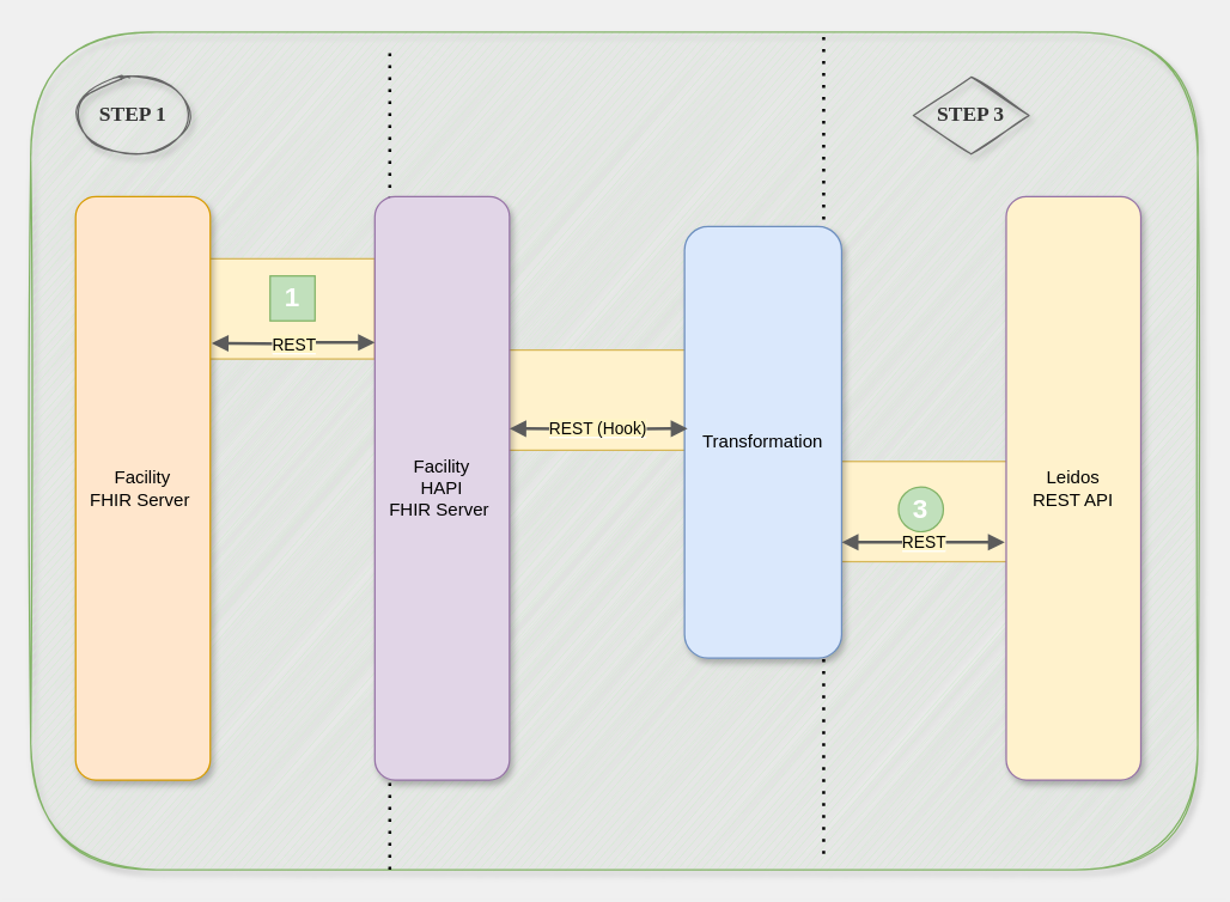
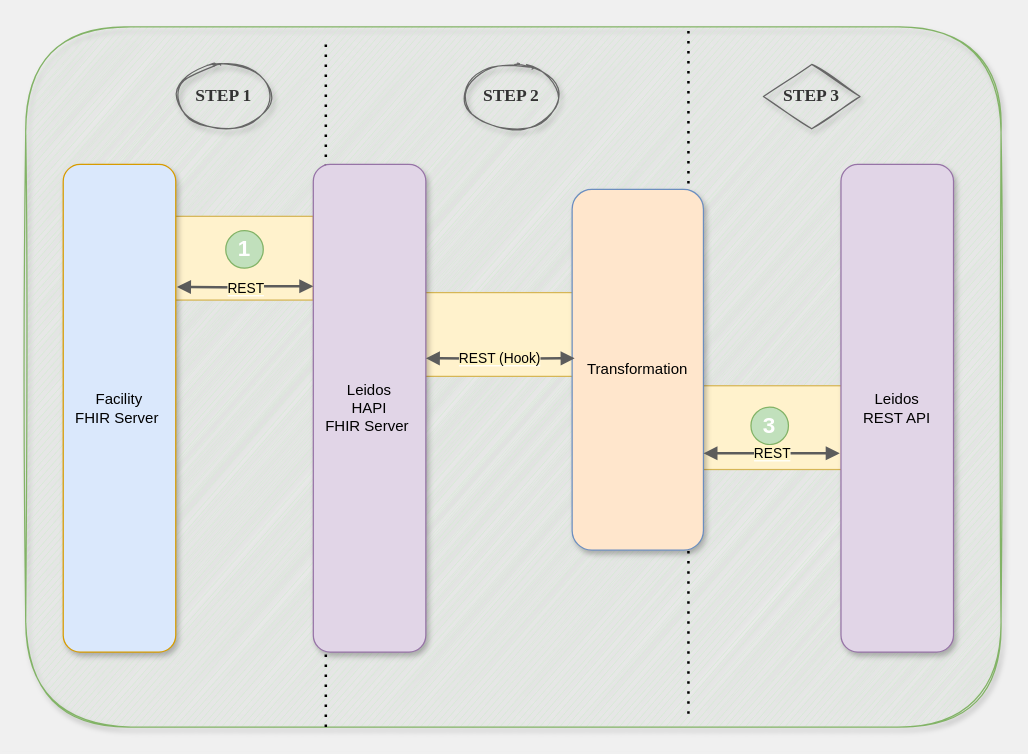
- <mxCell id="18" value="&lt;font face=&quot;Comic Sans MS&quot;&gt;&lt;span style=&quot;font-size: 14px&quot;&gt;&lt;b&gt;STEP 1&lt;/b&gt;&lt;/span&gt;&lt;/font&gt;" style="ellipse;whiteSpace=wrap;html=1;rounded=1;shadow=1;glass=0;sketch=1;strokeColor=#666666;fontColor=#333333;fillColor=none;" parent="1" vertex="1"><mxGeometry x="50" y="51" width="77.25" height="51.5" as="geometry" /></mxCell>
+ <mxCell id="18" value="&lt;font face=&quot;Comic Sans MS&quot;&gt;&lt;span style=&quot;font-size: 14px&quot;&gt;&lt;b&gt;STEP 1&lt;/b&gt;&lt;/span&gt;&lt;/font&gt;" style="ellipse;whiteSpace=wrap;html=1;rounded=1;shadow=1;glass=0;sketch=1;strokeColor=#666666;fontColor=#333333;fillColor=none;" parent="1" vertex="1"><mxGeometry x="140" y="51" width="77.25" height="51.5" as="geometry" /></mxCell>
+ <mxCell id="19" value="&lt;b&gt;&lt;font style=&quot;font-size: 14px&quot; face=&quot;Comic Sans MS&quot;&gt;STEP 2&lt;/font&gt;&lt;/b&gt;" style="ellipse;whiteSpace=wrap;html=1;rounded=1;shadow=1;glass=0;sketch=1;strokeColor=#666666;fontColor=#333333;fillColor=none;" parent="1" vertex="1"><mxGeometry x="370" y="51" width="77.25" height="51.5" as="geometry" /></mxCell>
- <mxCell id="11" value="&lt;h2&gt;&lt;font color=&quot;#ffffff&quot;&gt;1&lt;/font&gt;&lt;/h2&gt;" style="whiteSpace=wrap;html=1;aspect=fixed;strokeColor=#82b366;fillColor=#C1E0BC;rounded=0;" parent="1" vertex="1"><mxGeometry x="179.99" y="184" width="30" height="30" as="geometry" /></mxCell>
+ <mxCell id="11" value="&lt;h2&gt;&lt;font color=&quot;#ffffff&quot;&gt;1&lt;/font&gt;&lt;/h2&gt;" style="ellipse;whiteSpace=wrap;html=1;aspect=fixed;strokeColor=#82b366;fillColor=#C1E0BC;" parent="1" vertex="1"><mxGeometry x="179.99" y="184" width="30" height="30" as="geometry" /></mxCell>
- <mxCell id="12" value="Transformation" style="rounded=1;whiteSpace=wrap;html=1;fillColor=#dae8fc;strokeColor=#6c8ebf;shadow=1;" parent="1" vertex="1"><mxGeometry x="457" y="151" width="105" height="288.5" as="geometry" /></mxCell>
+ <mxCell id="12" value="Transformation" style="rounded=1;whiteSpace=wrap;html=1;fillColor=#ffe6cc;strokeColor=#6c8ebf;shadow=1;" parent="1" vertex="1"><mxGeometry x="457" y="151" width="105" height="288.5" as="geometry" /></mxCell>
- <mxCell id="10" value="Facility &lt;br&gt;FHIR&amp;nbsp;Server&amp;nbsp;" style="rounded=1;whiteSpace=wrap;html=1;fillColor=#ffe6cc;shadow=1;strokeColor=#d79b00;" parent="1" vertex="1"><mxGeometry x="50" y="131" width="90" height="390" as="geometry" /></mxCell>
+ <mxCell id="10" value="Facility &lt;br&gt;FHIR&amp;nbsp;Server&amp;nbsp;" style="rounded=1;whiteSpace=wrap;html=1;fillColor=#dae8fc;shadow=1;strokeColor=#d79b00;" parent="1" vertex="1"><mxGeometry x="50" y="131" width="90" height="390" as="geometry" /></mxCell>
- <mxCell id="8" value="Facility&lt;br&gt;HAPI&lt;br&gt;FHIR&amp;nbsp;Server&amp;nbsp;" style="rounded=1;whiteSpace=wrap;html=1;fillColor=#e1d5e7;shadow=1;strokeColor=#9673a6;" parent="1" vertex="1"><mxGeometry x="250" y="131" width="90" height="390" as="geometry" /></mxCell>
+ <mxCell id="8" value="Leidos&lt;br&gt;HAPI&lt;br&gt;FHIR&amp;nbsp;Server&amp;nbsp;" style="rounded=1;whiteSpace=wrap;html=1;fillColor=#e1d5e7;shadow=1;strokeColor=#9673a6;" parent="1" vertex="1"><mxGeometry x="250" y="131" width="90" height="390" as="geometry" /></mxCell>
- <mxCell id="15" value="Leidos&lt;br&gt;REST API" style="rounded=1;whiteSpace=wrap;html=1;fillColor=#fff2cc;shadow=1;strokeColor=#9673a6;" parent="1" vertex="1"><mxGeometry x="672" y="131" width="90" height="390" as="geometry" /></mxCell>
+ <mxCell id="15" value="Leidos&lt;br&gt;REST API" style="rounded=1;whiteSpace=wrap;html=1;fillColor=#e1d5e7;shadow=1;strokeColor=#9673a6;" parent="1" vertex="1"><mxGeometry x="672" y="131" width="90" height="390" as="geometry" /></mxCell>
